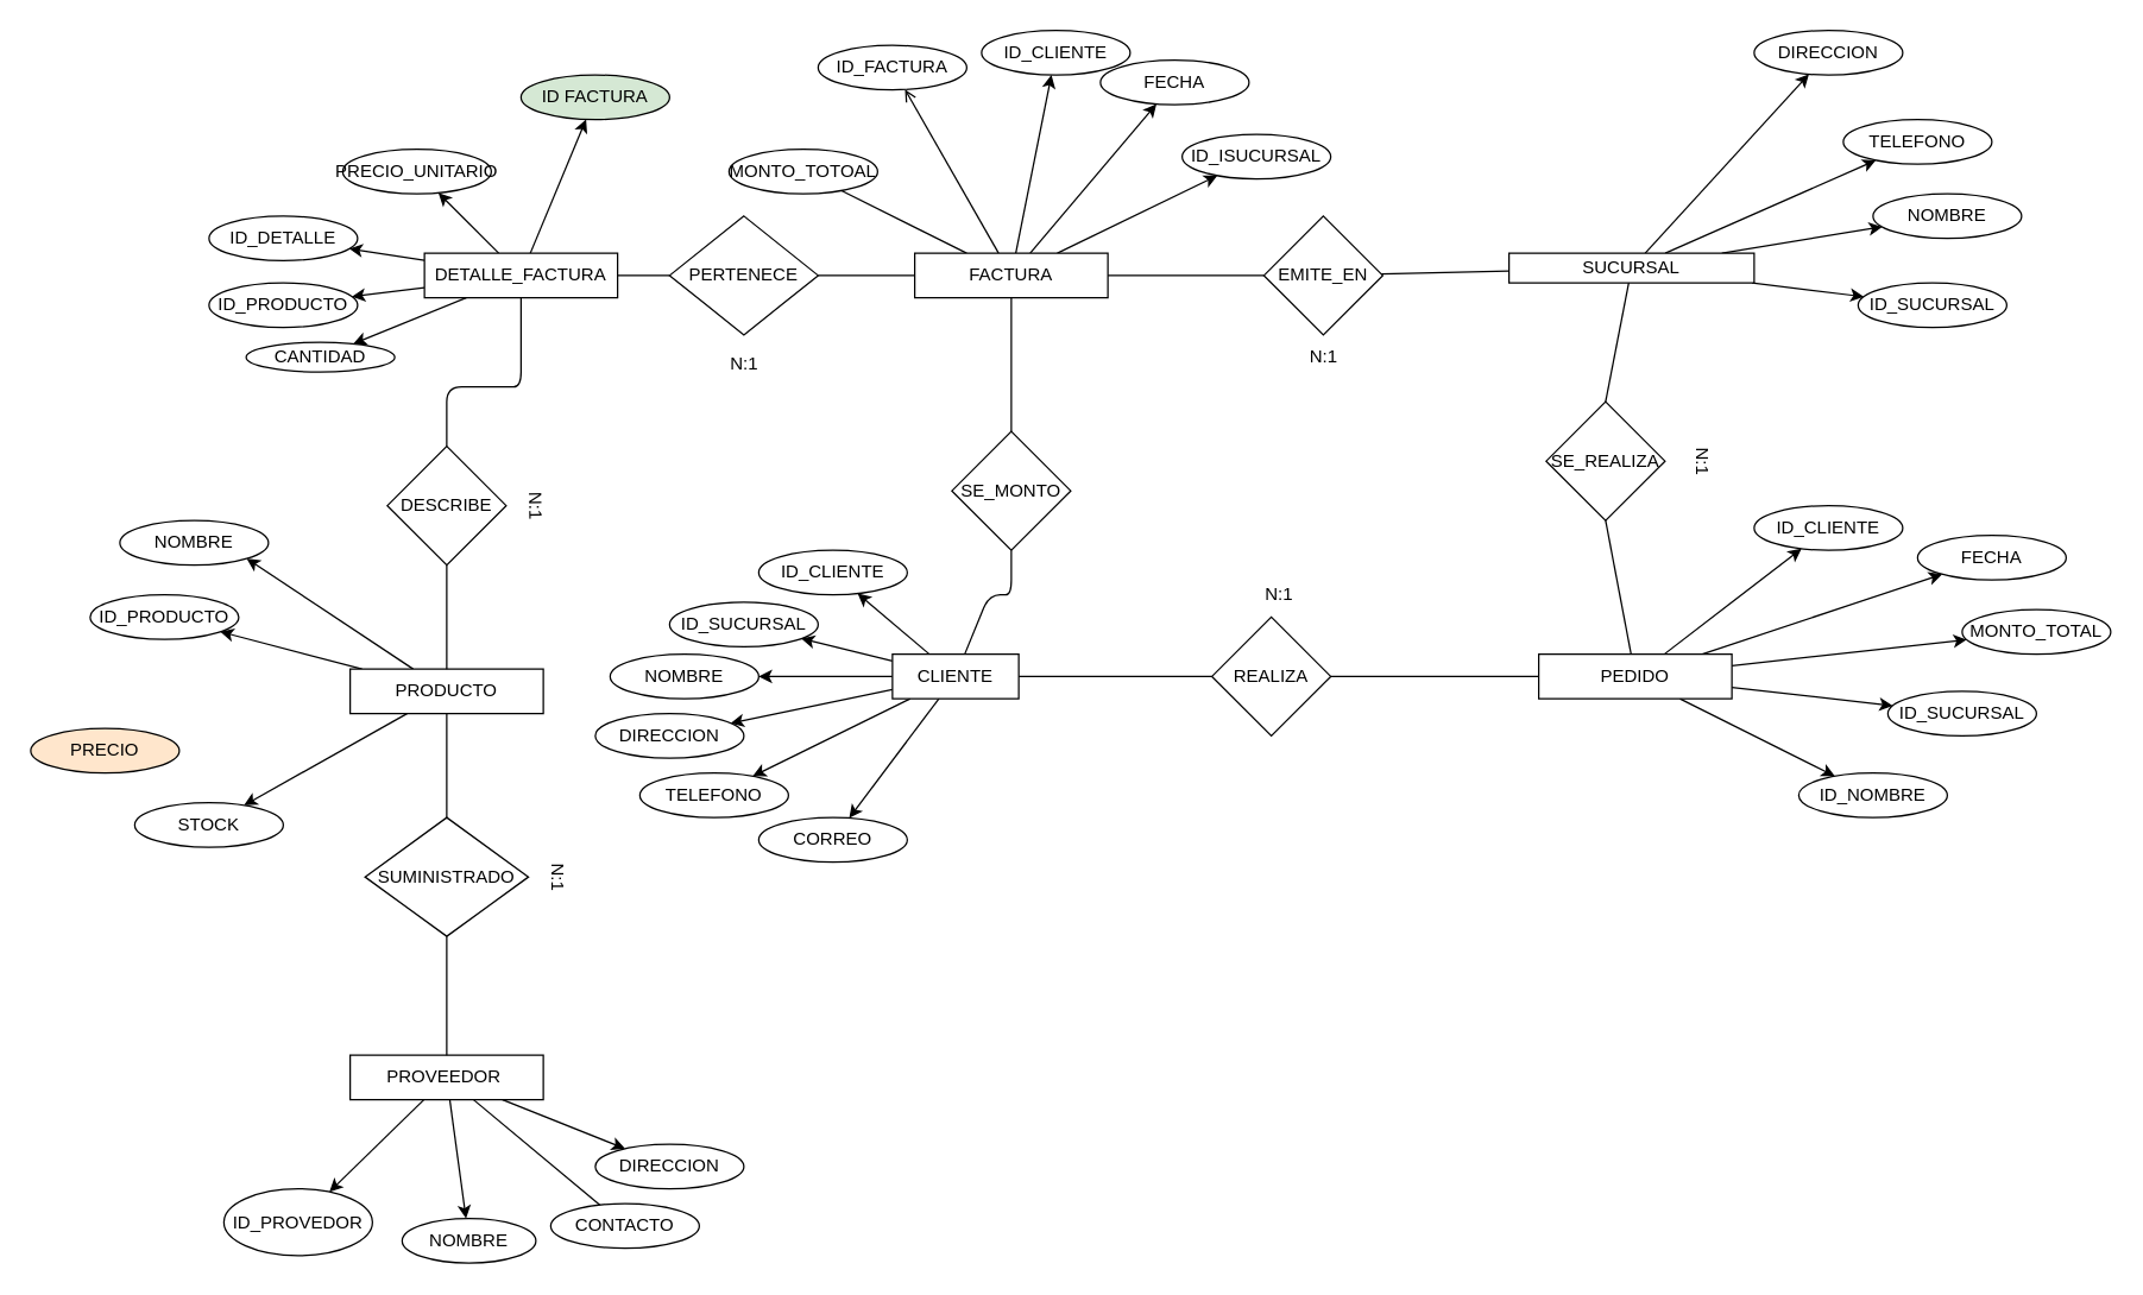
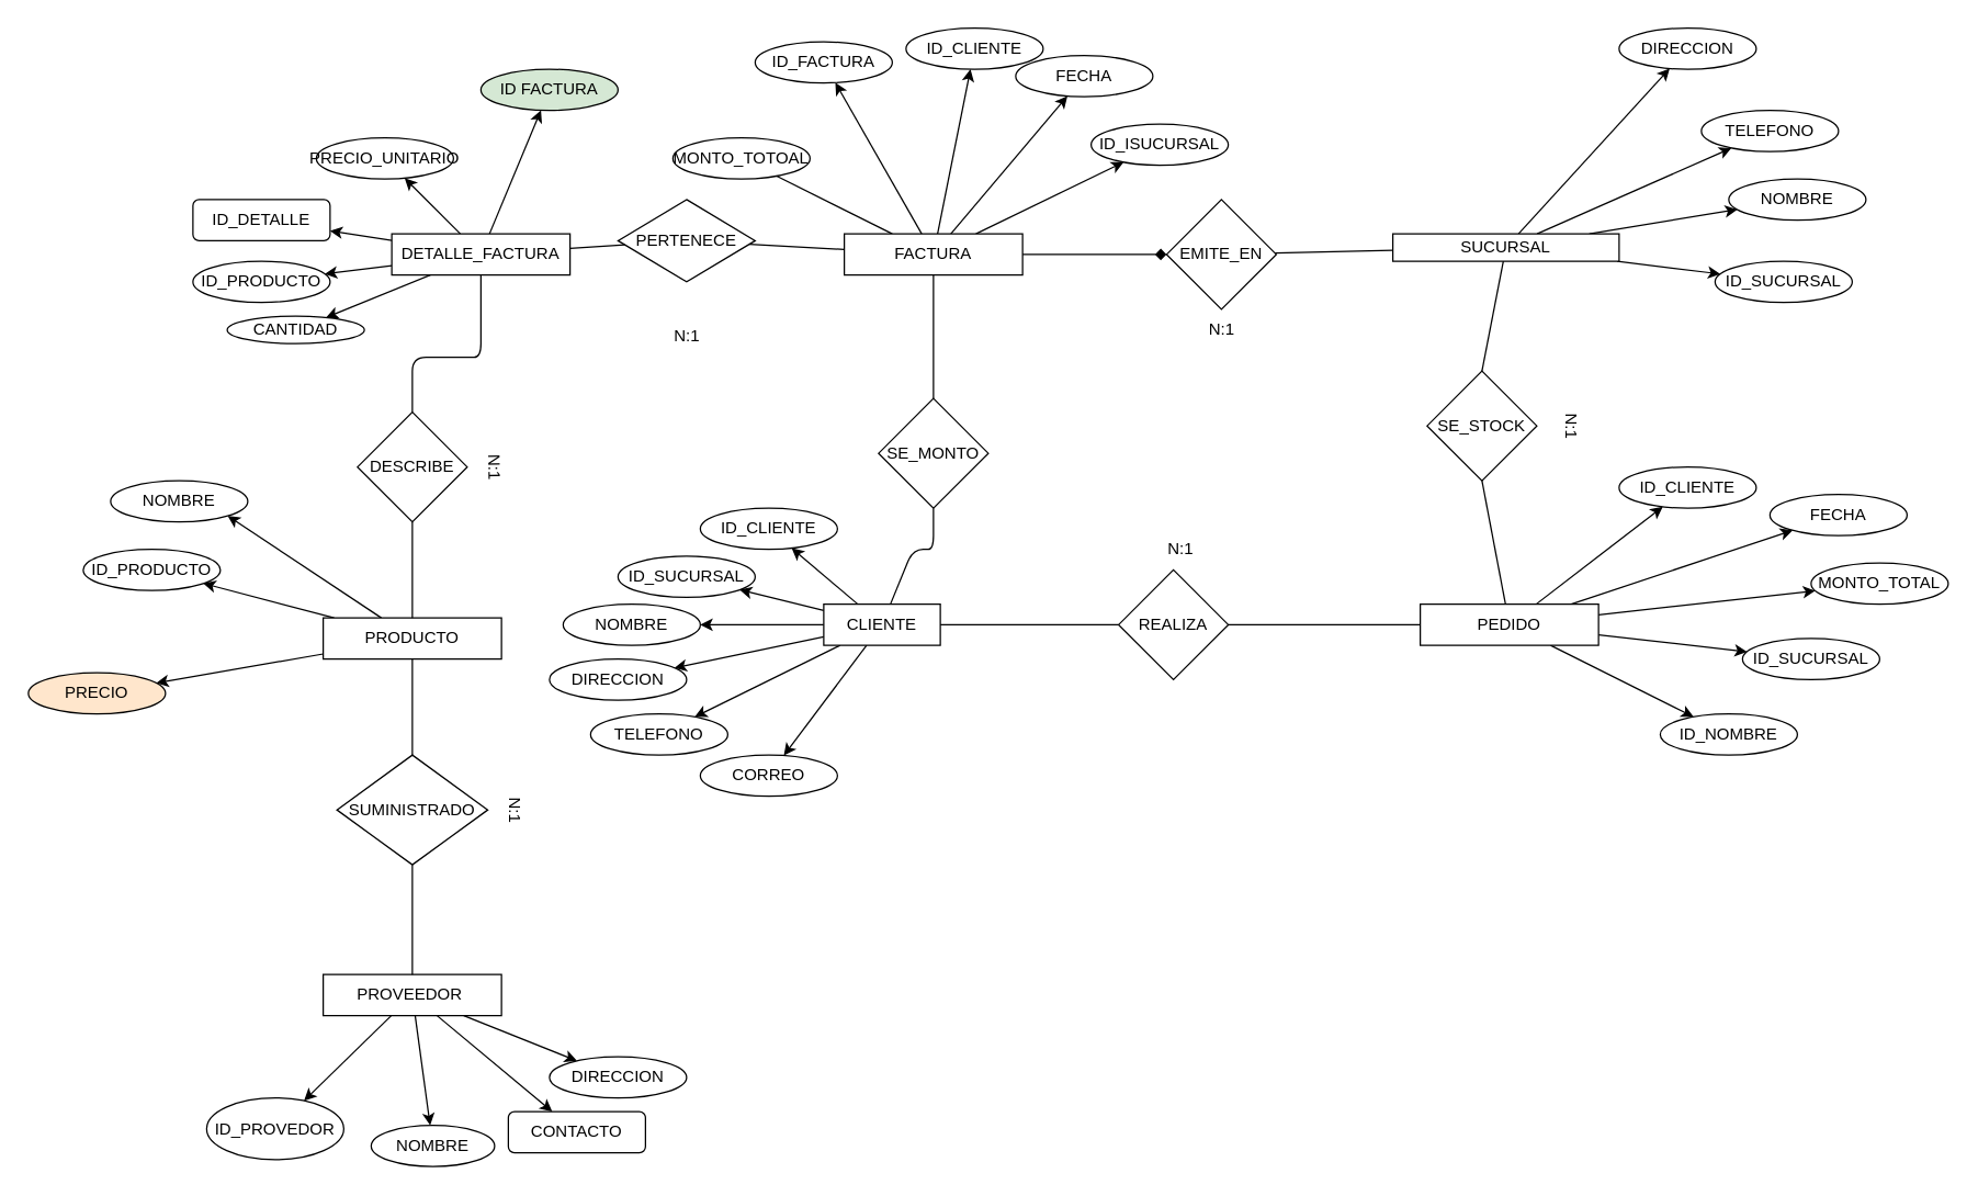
- <mxCell id="21" style="edgeStyle=none;html=1;endArrow=open;" edge="1" parent="1" source="26" target="65"><mxGeometry relative="1" as="geometry" /></mxCell>
+ <mxCell id="21" style="edgeStyle=none;html=1;" edge="1" parent="1" source="26" target="65"><mxGeometry relative="1" as="geometry" /></mxCell>
- <mxCell id="53" value="ID_DETALLE" style="ellipse;whiteSpace=wrap;html=1;" vertex="1" parent="1"><mxGeometry x="140" y="145" width="100" height="30" as="geometry" /></mxCell>
+ <mxCell id="53" value="ID_DETALLE" style="whiteSpace=wrap;html=1;rounded=1;" vertex="1" parent="1"><mxGeometry x="140" y="145" width="100" height="30" as="geometry" /></mxCell>
- <mxCell id="87" value="PERTENECE" style="rhombus;whiteSpace=wrap;html=1;" vertex="1" parent="1"><mxGeometry x="450" y="145" width="100" height="80" as="geometry" /></mxCell>
+ <mxCell id="87" value="PERTENECE" style="rhombus;whiteSpace=wrap;html=1;" vertex="1" parent="1"><mxGeometry x="450" y="145" width="100" height="60" as="geometry" /></mxCell>
- <mxCell id="85" value="" style="endArrow=none;html=1;entryX=0;entryY=0.5;entryDx=0;entryDy=0;" edge="1" parent="1" source="26" target="84"><mxGeometry width="50" height="50" relative="1" as="geometry"><mxPoint x="745" y="235" as="sourcePoint" /><mxPoint x="815.711" y="185" as="targetPoint" /></mxGeometry></mxCell>
+ <mxCell id="85" value="" style="endArrow=diamond;html=1;entryX=0;entryY=0.5;entryDx=0;entryDy=0;" edge="1" parent="1" source="26" target="84"><mxGeometry width="50" height="50" relative="1" as="geometry"><mxPoint x="745" y="235" as="sourcePoint" /><mxPoint x="815.711" y="185" as="targetPoint" /></mxGeometry></mxCell>
- <mxCell id="76" value="SE_REALIZA" style="rhombus;whiteSpace=wrap;html=1;" vertex="1" parent="1"><mxGeometry x="1040" y="270" width="80" height="80" as="geometry" /></mxCell>
+ <mxCell id="76" value="SE_STOCK" style="rhombus;whiteSpace=wrap;html=1;" vertex="1" parent="1"><mxGeometry x="1040" y="270" width="80" height="80" as="geometry" /></mxCell>
+ <mxCell id="4" style="edgeStyle=none;html=1;" edge="1" parent="1" source="7" target="2"><mxGeometry relative="1" as="geometry" /></mxCell>
- <mxCell id="3" style="edgeStyle=none;html=1;" edge="1" parent="1" source="7" target="47"><mxGeometry relative="1" as="geometry" /></mxCell>
- <mxCell id="47" value="STOCK" style="ellipse;whiteSpace=wrap;html=1;" vertex="1" parent="1"><mxGeometry x="90" y="540" width="100" height="30" as="geometry" /></mxCell>
- <mxCell id="11" style="edgeStyle=none;html=1;endArrow=none;" edge="1" parent="1" source="13" target="50"><mxGeometry relative="1" as="geometry" /></mxCell>
+ <mxCell id="11" style="edgeStyle=none;html=1;" edge="1" parent="1" source="13" target="50"><mxGeometry relative="1" as="geometry" /></mxCell>
- <mxCell id="50" value="CONTACTO" style="ellipse;whiteSpace=wrap;html=1;" vertex="1" parent="1"><mxGeometry x="370" y="810" width="100" height="30" as="geometry" /></mxCell>
+ <mxCell id="50" value="CONTACTO" style="whiteSpace=wrap;html=1;rounded=1;" vertex="1" parent="1"><mxGeometry x="370" y="810" width="100" height="30" as="geometry" /></mxCell>
